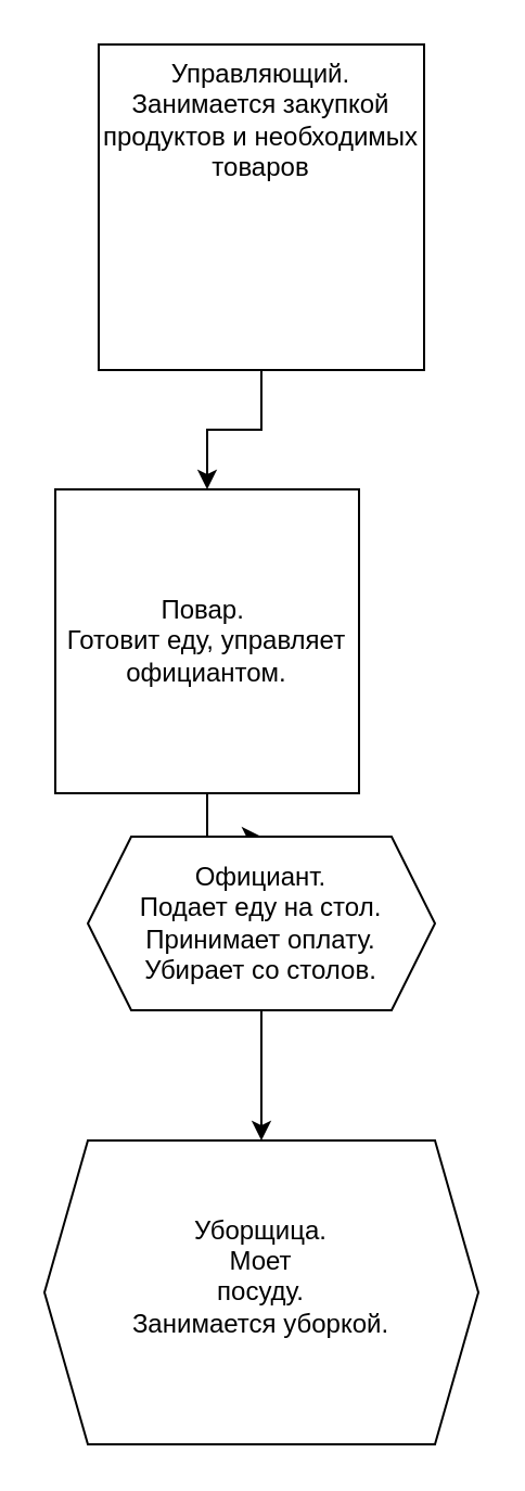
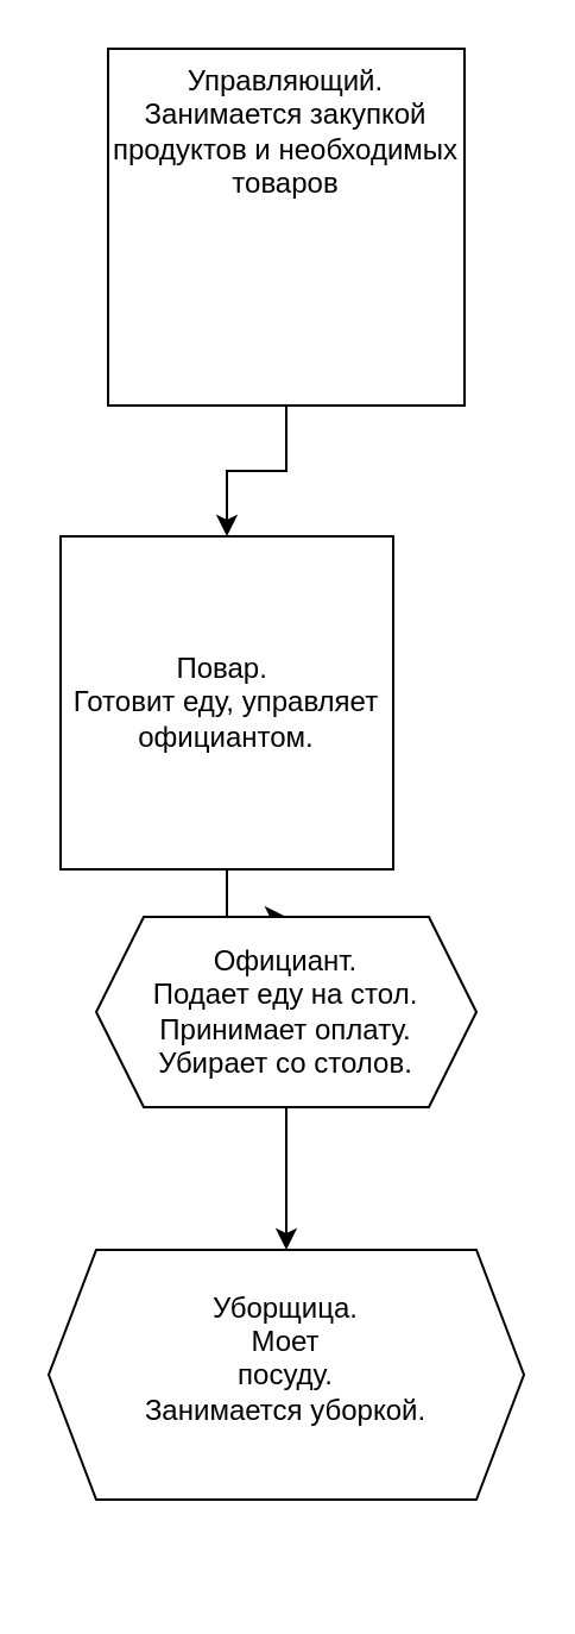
- <mxCell id="8" value="Уборщица. &lt;br&gt;&lt;font&gt;&lt;font&gt;&lt;font&gt;Моет&lt;/font&gt;&lt;br&gt;&lt;/font&gt;&lt;font&gt;посуду.&lt;br&gt;&lt;font&gt;Занимается уборкой.&lt;/font&gt;&lt;br&gt;&lt;/font&gt;&lt;br&gt;&lt;/font&gt;" style="shape=hexagon;perimeter=hexagonPerimeter2;whiteSpace=wrap;html=1;fixedSize=1;" vertex="1" parent="1"><mxGeometry x="20" y="525" width="200" height="140" as="geometry" /></mxCell>
+ <mxCell id="8" value="Уборщица. &lt;br&gt;&lt;font&gt;&lt;font&gt;&lt;font&gt;Моет&lt;/font&gt;&lt;br&gt;&lt;/font&gt;&lt;font&gt;посуду.&lt;br&gt;&lt;font&gt;Занимается уборкой.&lt;/font&gt;&lt;br&gt;&lt;/font&gt;&lt;br&gt;&lt;/font&gt;" style="shape=hexagon;perimeter=hexagonPerimeter2;whiteSpace=wrap;html=1;fixedSize=1;" vertex="1" parent="1"><mxGeometry x="20" y="525" width="200" height="105" as="geometry" /></mxCell>
